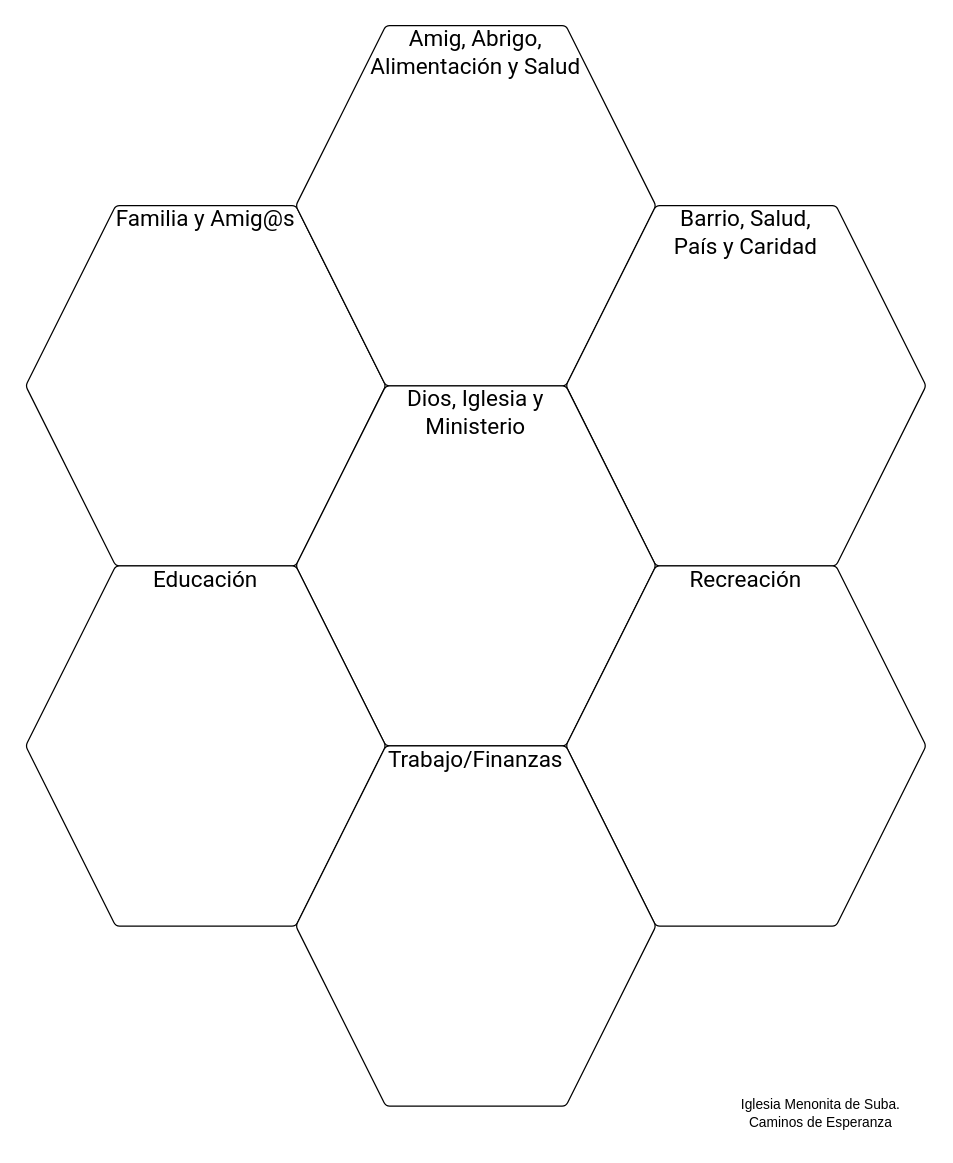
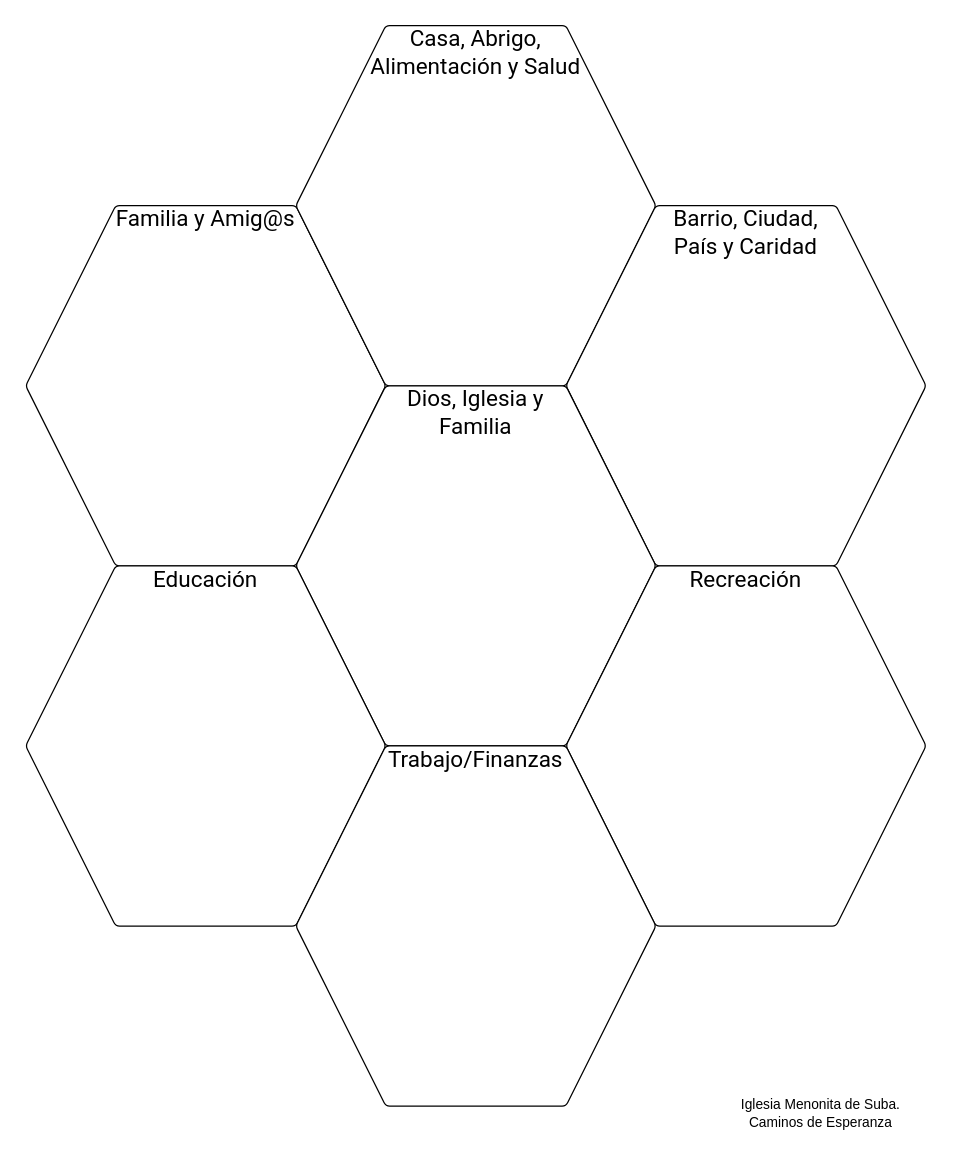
- <mxCell id="4" value="&lt;font data-font-src=&quot;https://fonts.googleapis.com/css?family=Roboto&quot;&gt;Amig, Abrigo, &lt;br&gt;Alimentación y Salud&lt;/font&gt;" style="html=1;overflow=block;blockSpacing=1;whiteSpace=wrap;shape=hexagon;perimeter=hexagonPerimeter2;whiteSpace=wrap;fontSize=18;fontFamily=Roboto;spacing=0;verticalAlign=top;rounded=1;absoluteArcSize=1;arcSize=6;fontSource=https%3A%2F%2Ffonts.googleapis.com%2Fcss%3Ffamily%3DRoboto;" vertex="1" parent="1"><mxGeometry x="236" y="20" width="288" height="288" as="geometry" /></mxCell>
+ <mxCell id="4" value="&lt;font data-font-src=&quot;https://fonts.googleapis.com/css?family=Roboto&quot;&gt;Casa, Abrigo, &lt;br&gt;Alimentación y Salud&lt;/font&gt;" style="html=1;overflow=block;blockSpacing=1;whiteSpace=wrap;shape=hexagon;perimeter=hexagonPerimeter2;whiteSpace=wrap;fontSize=18;fontFamily=Roboto;spacing=0;verticalAlign=top;rounded=1;absoluteArcSize=1;arcSize=6;fontSource=https%3A%2F%2Ffonts.googleapis.com%2Fcss%3Ffamily%3DRoboto;" vertex="1" parent="1"><mxGeometry x="236" y="20" width="288" height="288" as="geometry" /></mxCell>
- <mxCell id="5" value="Barrio, Salud,&#10;País y Caridad" style="html=1;overflow=block;blockSpacing=1;whiteSpace=wrap;shape=hexagon;perimeter=hexagonPerimeter2;whiteSpace=wrap;fontSize=18;fontFamily=Roboto;spacing=0;verticalAlign=top;rounded=1;absoluteArcSize=1;arcSize=6;fontSource=https%3A%2F%2Ffonts.googleapis.com%2Fcss%3Ffamily%3DRoboto;" vertex="1" parent="1"><mxGeometry x="452" y="164" width="288" height="288" as="geometry" /></mxCell>
+ <mxCell id="5" value="Barrio, Ciudad,&#10;País y Caridad" style="html=1;overflow=block;blockSpacing=1;whiteSpace=wrap;shape=hexagon;perimeter=hexagonPerimeter2;whiteSpace=wrap;fontSize=18;fontFamily=Roboto;spacing=0;verticalAlign=top;rounded=1;absoluteArcSize=1;arcSize=6;fontSource=https%3A%2F%2Ffonts.googleapis.com%2Fcss%3Ffamily%3DRoboto;" vertex="1" parent="1"><mxGeometry x="452" y="164" width="288" height="288" as="geometry" /></mxCell>
- <mxCell id="6" value="Dios, Iglesia y &#10;Ministerio" style="html=1;overflow=block;blockSpacing=1;whiteSpace=wrap;shape=hexagon;perimeter=hexagonPerimeter2;whiteSpace=wrap;fontSize=18;fontFamily=Roboto;spacing=0;verticalAlign=top;rounded=1;absoluteArcSize=1;arcSize=6;fontSource=https%3A%2F%2Ffonts.googleapis.com%2Fcss%3Ffamily%3DRoboto;" vertex="1" parent="1"><mxGeometry x="236" y="308" width="288" height="288" as="geometry" /></mxCell>
+ <mxCell id="6" value="Dios, Iglesia y &#10;Familia" style="html=1;overflow=block;blockSpacing=1;whiteSpace=wrap;shape=hexagon;perimeter=hexagonPerimeter2;whiteSpace=wrap;fontSize=18;fontFamily=Roboto;spacing=0;verticalAlign=top;rounded=1;absoluteArcSize=1;arcSize=6;fontSource=https%3A%2F%2Ffonts.googleapis.com%2Fcss%3Ffamily%3DRoboto;" vertex="1" parent="1"><mxGeometry x="236" y="308" width="288" height="288" as="geometry" /></mxCell>
